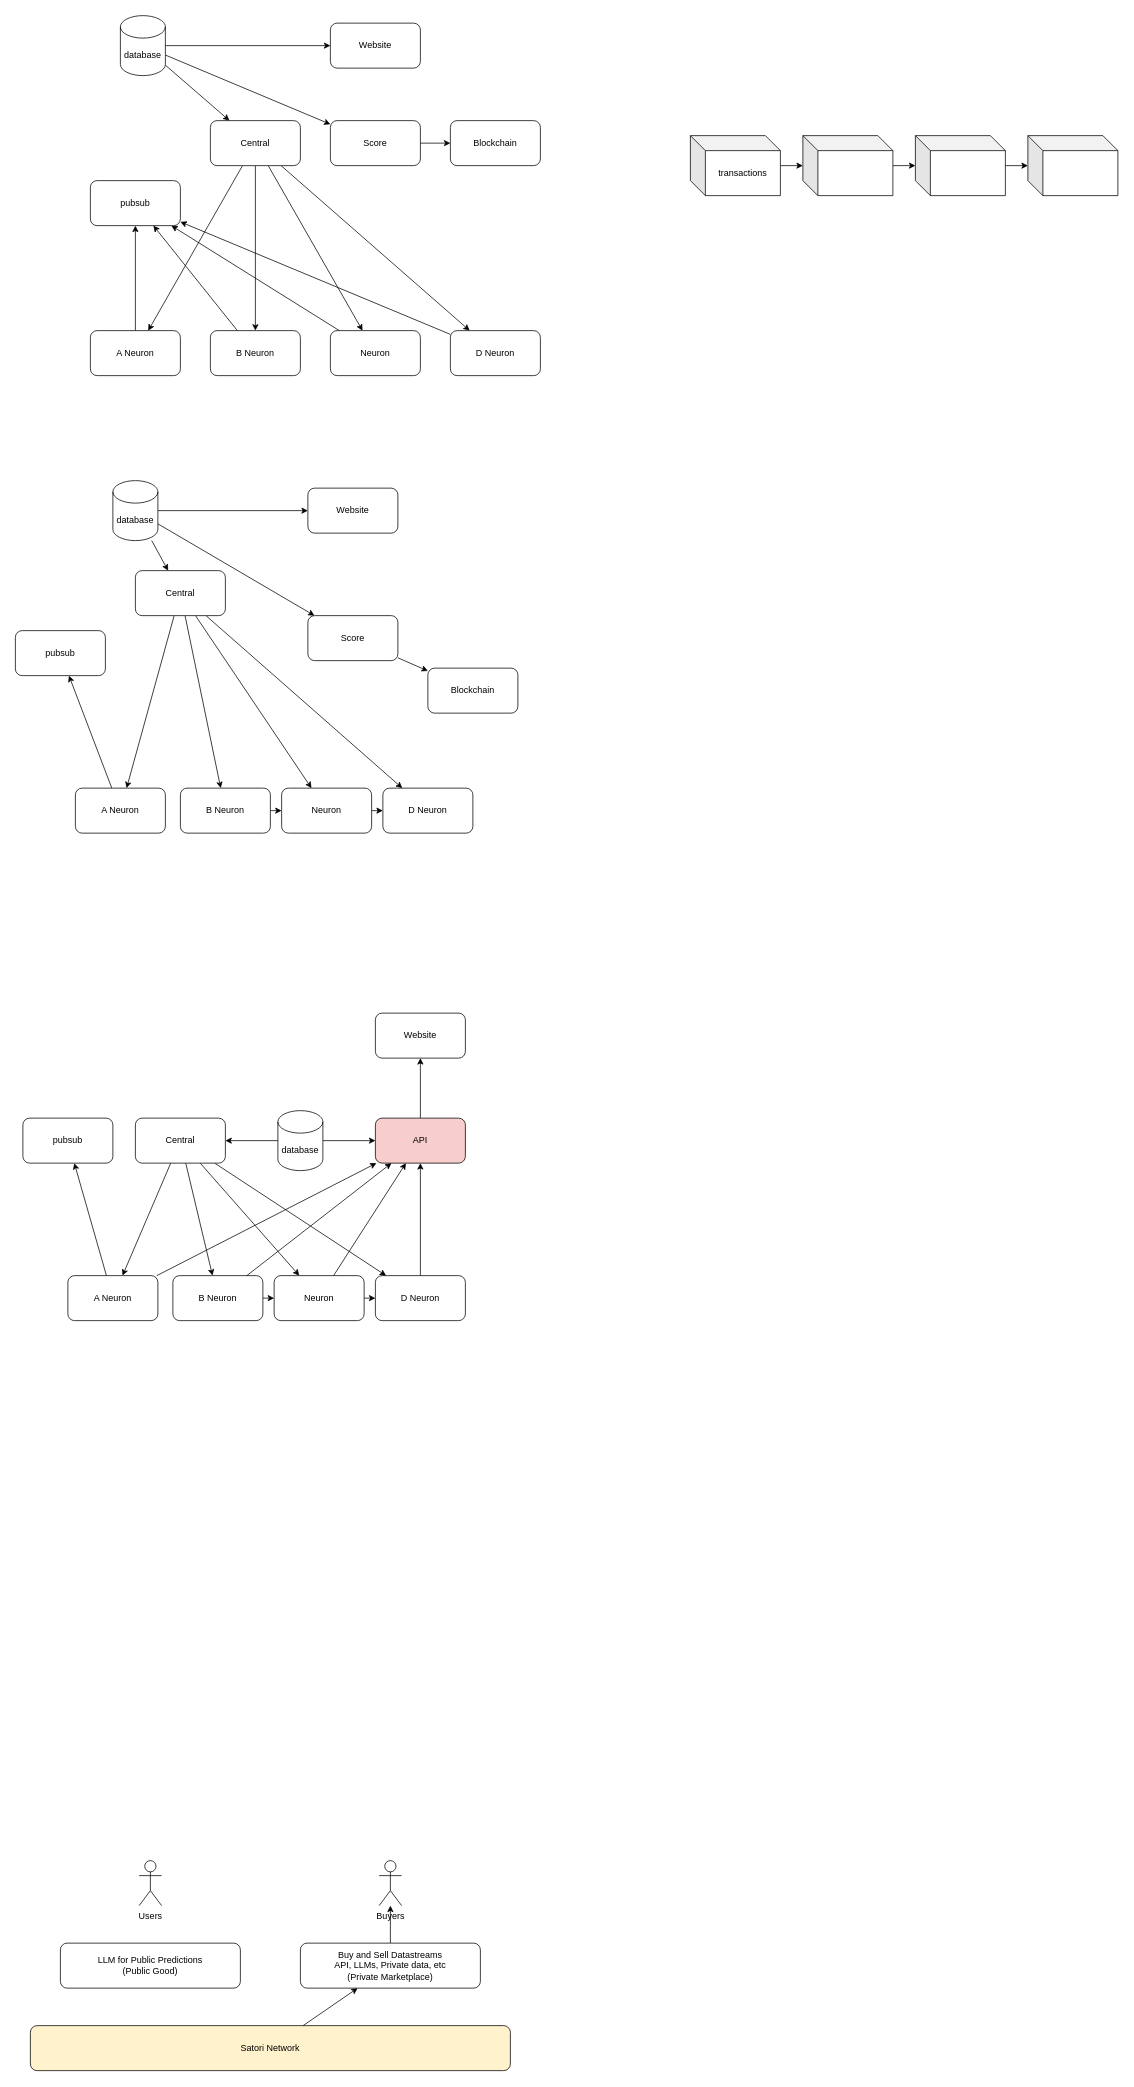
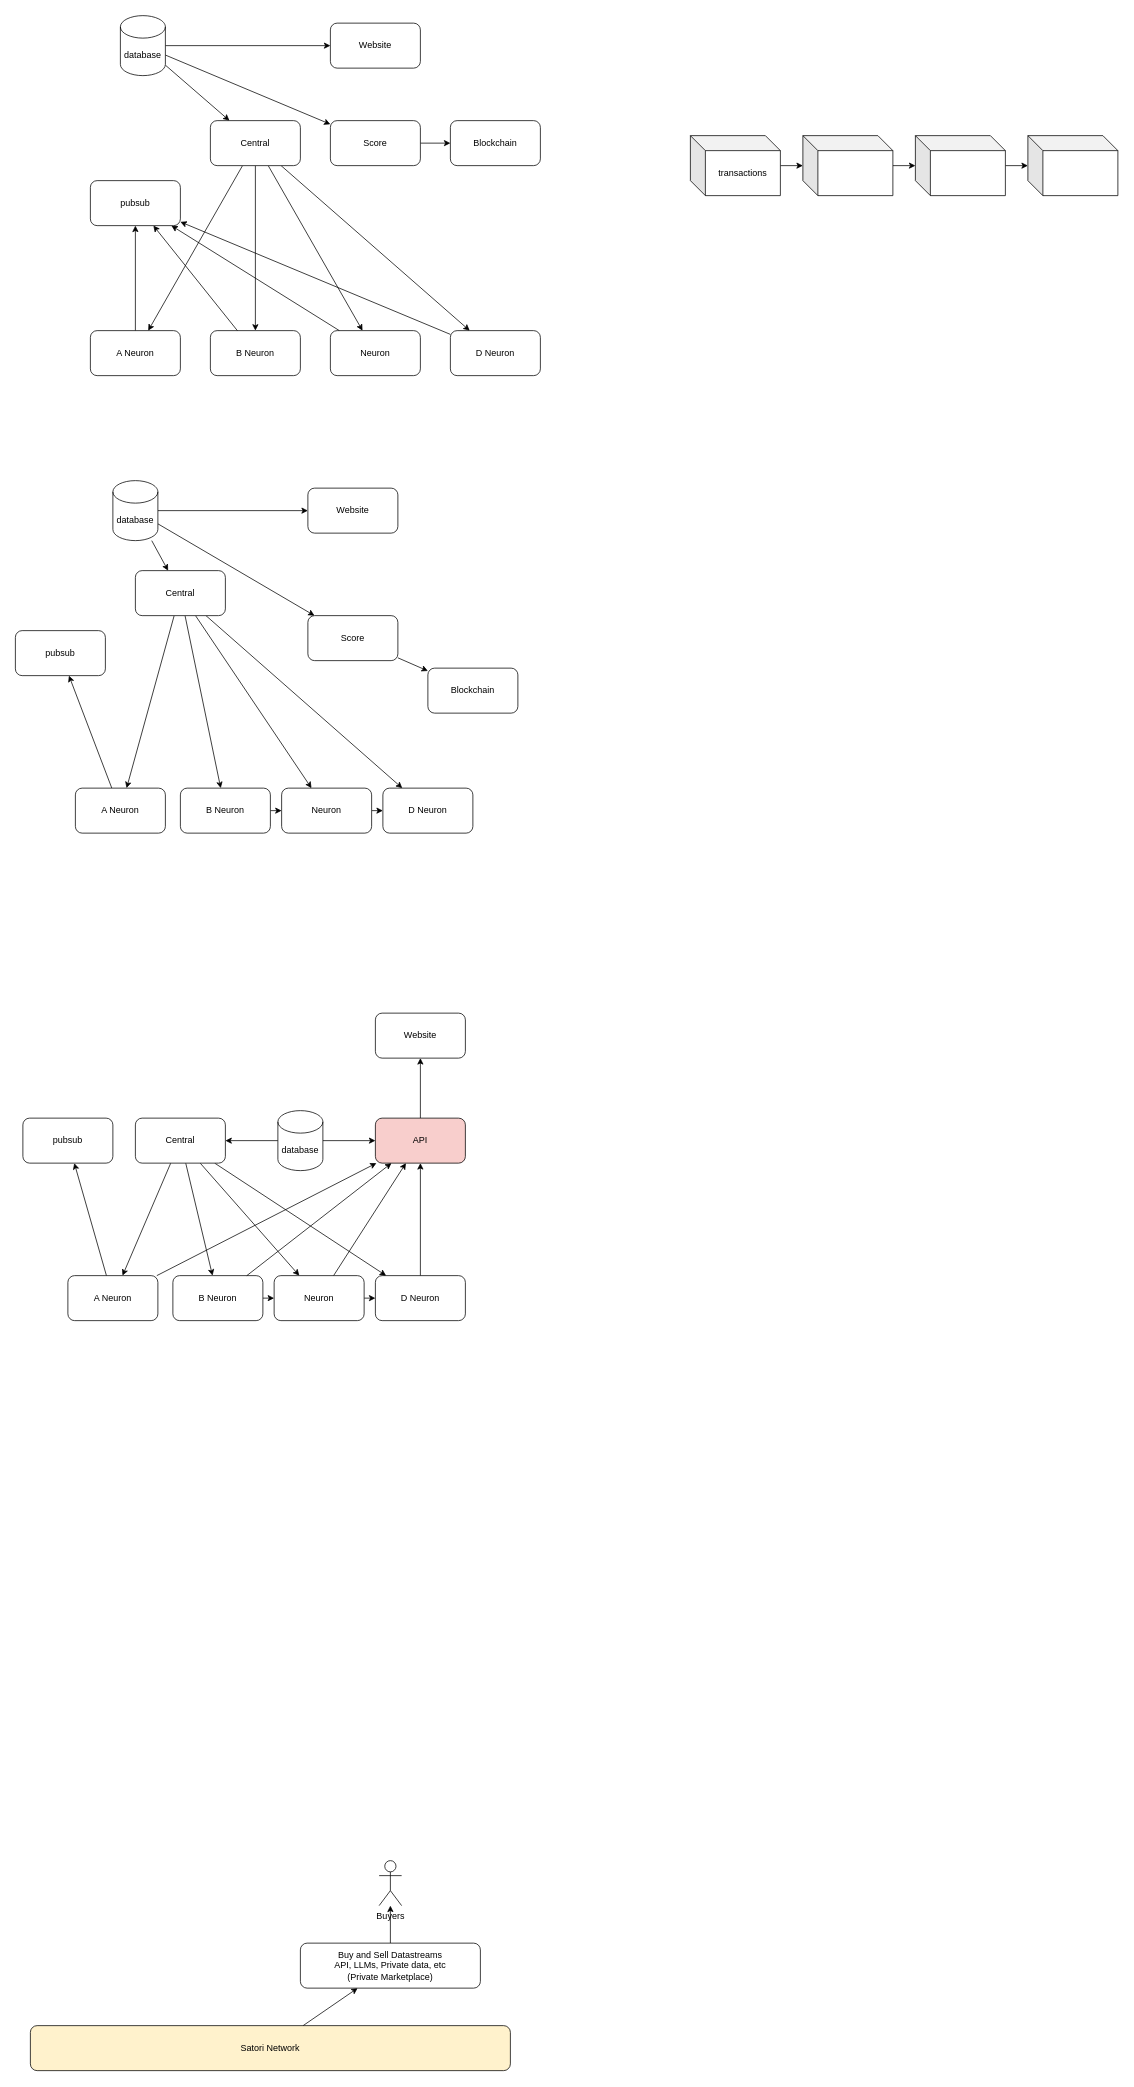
- <mxCell id="72" value="Users" style="shape=umlActor;verticalLabelPosition=bottom;verticalAlign=top;html=1;outlineConnect=0;" vertex="1" parent="1"><mxGeometry x="185" y="2480" width="30" height="60" as="geometry" /></mxCell>
- <mxCell id="69" value="LLM for Public Predictions&lt;div&gt;(Public Good)&lt;/div&gt;" style="rounded=1;whiteSpace=wrap;html=1;" vertex="1" parent="1"><mxGeometry x="80" y="2590" width="240" height="60" as="geometry" /></mxCell>
